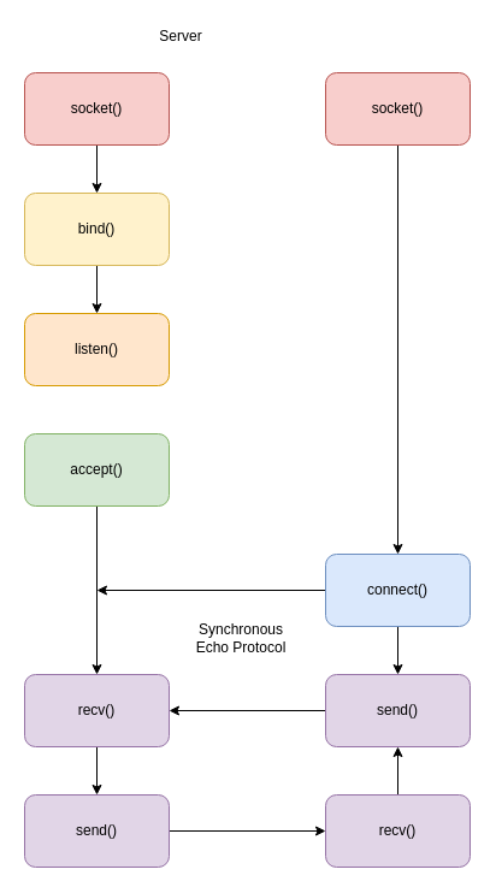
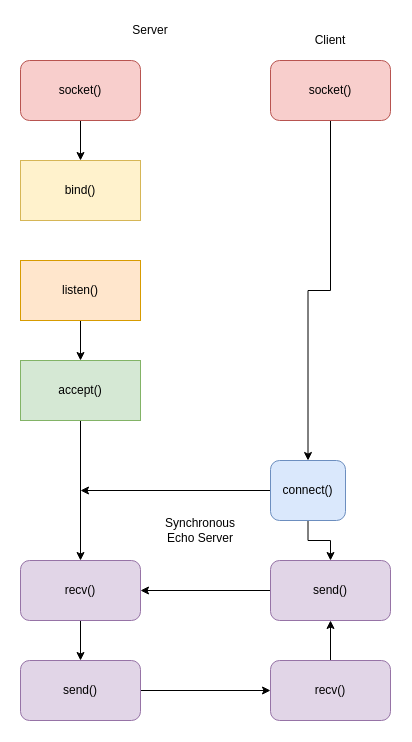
+ <mxCell id="24" value="Client" style="text;html=1;strokeColor=none;fillColor=none;align=center;verticalAlign=middle;whiteSpace=wrap;rounded=0;" vertex="1" parent="1"><mxGeometry x="310" y="30" width="40" height="20" as="geometry" /></mxCell>
- <mxCell id="5" value="bind()" style="rounded=1;whiteSpace=wrap;html=1;fillColor=#fff2cc;strokeColor=#d6b656;" vertex="1" parent="1"><mxGeometry x="20" y="160" width="120" height="60" as="geometry" /></mxCell>
+ <mxCell id="5" value="bind()" style="whiteSpace=wrap;html=1;fillColor=#fff2cc;strokeColor=#d6b656;rounded=0;" vertex="1" parent="1"><mxGeometry x="20" y="160" width="120" height="60" as="geometry" /></mxCell>
- <mxCell id="4" style="edgeStyle=orthogonalEdgeStyle;rounded=0;orthogonalLoop=1;jettySize=auto;html=1;entryX=0.5;entryY=0;entryDx=0;entryDy=0;" edge="1" parent="1" source="5" target="7"><mxGeometry relative="1" as="geometry" /></mxCell>
- <mxCell id="7" value="listen()" style="rounded=1;whiteSpace=wrap;html=1;fillColor=#ffe6cc;strokeColor=#d79b00;" vertex="1" parent="1"><mxGeometry x="20" y="260" width="120" height="60" as="geometry" /></mxCell>
+ <mxCell id="7" value="listen()" style="whiteSpace=wrap;html=1;fillColor=#ffe6cc;strokeColor=#d79b00;rounded=0;" vertex="1" parent="1"><mxGeometry x="20" y="260" width="120" height="60" as="geometry" /></mxCell>
+ <mxCell id="6" style="edgeStyle=orthogonalEdgeStyle;rounded=0;orthogonalLoop=1;jettySize=auto;html=1;" edge="1" parent="1" source="7" target="9"><mxGeometry relative="1" as="geometry" /></mxCell>
- <mxCell id="9" value="accept()" style="rounded=1;whiteSpace=wrap;html=1;fillColor=#d5e8d4;strokeColor=#82b366;" vertex="1" parent="1"><mxGeometry x="20" y="360" width="120" height="60" as="geometry" /></mxCell>
+ <mxCell id="9" value="accept()" style="whiteSpace=wrap;html=1;fillColor=#d5e8d4;strokeColor=#82b366;rounded=0;" vertex="1" parent="1"><mxGeometry x="20" y="360" width="120" height="60" as="geometry" /></mxCell>
- <mxCell id="20" value="connect()" style="rounded=1;whiteSpace=wrap;html=1;fillColor=#dae8fc;strokeColor=#6c8ebf;" vertex="1" parent="1"><mxGeometry x="270" y="460" width="120" height="60" as="geometry" /></mxCell>
+ <mxCell id="20" value="connect()" style="rounded=1;whiteSpace=wrap;html=1;fillColor=#dae8fc;strokeColor=#6c8ebf;" vertex="1" parent="1"><mxGeometry x="270" y="460" width="75" height="60" as="geometry" /></mxCell>
- <mxCell id="25" value="Synchronous Echo Protocol" style="text;html=1;strokeColor=none;fillColor=none;align=center;verticalAlign=middle;whiteSpace=wrap;rounded=0;" vertex="1" parent="1"><mxGeometry x="160" y="520" width="80" height="20" as="geometry" /></mxCell>
+ <mxCell id="25" value="Synchronous Echo Server" style="text;html=1;strokeColor=none;fillColor=none;align=center;verticalAlign=middle;whiteSpace=wrap;rounded=0;" vertex="1" parent="1"><mxGeometry x="160" y="520" width="80" height="20" as="geometry" /></mxCell>
